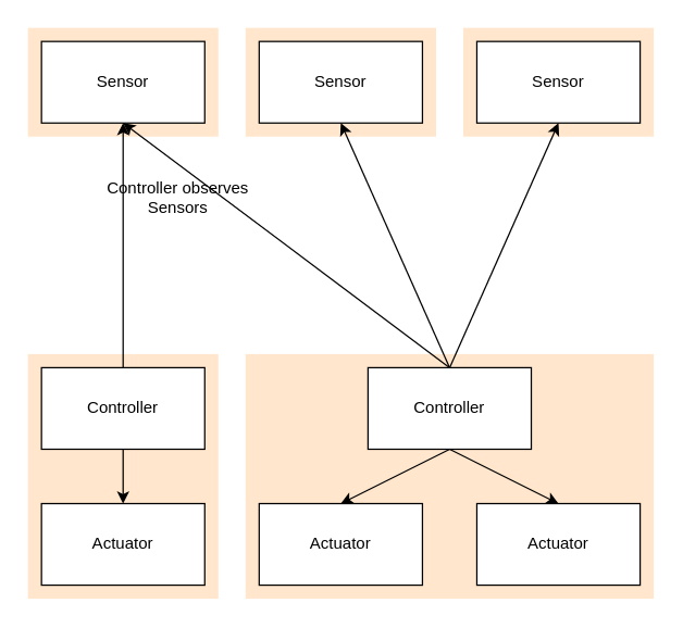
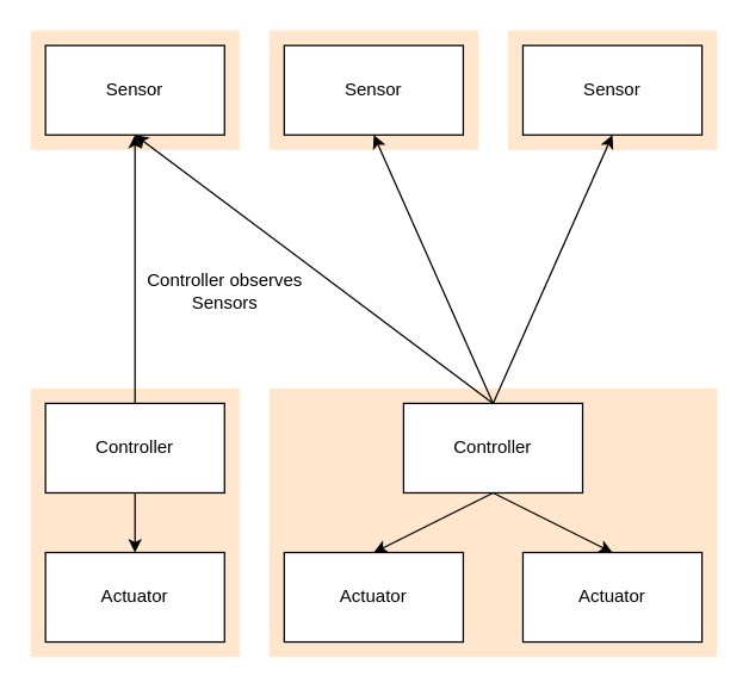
- <mxCell id="22" value="&lt;div&gt;Controller observes&lt;/div&gt;&lt;div&gt;Sensors&lt;/div&gt;" style="text;html=1;align=center;verticalAlign=middle;resizable=0;points=[];autosize=1;" vertex="1" parent="1"><mxGeometry x="70" y="130" width="120" height="30" as="geometry" /></mxCell>
+ <mxCell id="22" value="&lt;div&gt;Controller observes&lt;/div&gt;&lt;div&gt;Sensors&lt;/div&gt;" style="text;html=1;align=center;verticalAlign=middle;resizable=0;points=[];autosize=1;" vertex="1" parent="1"><mxGeometry x="90" y="180" width="120" height="30" as="geometry" /></mxCell>
